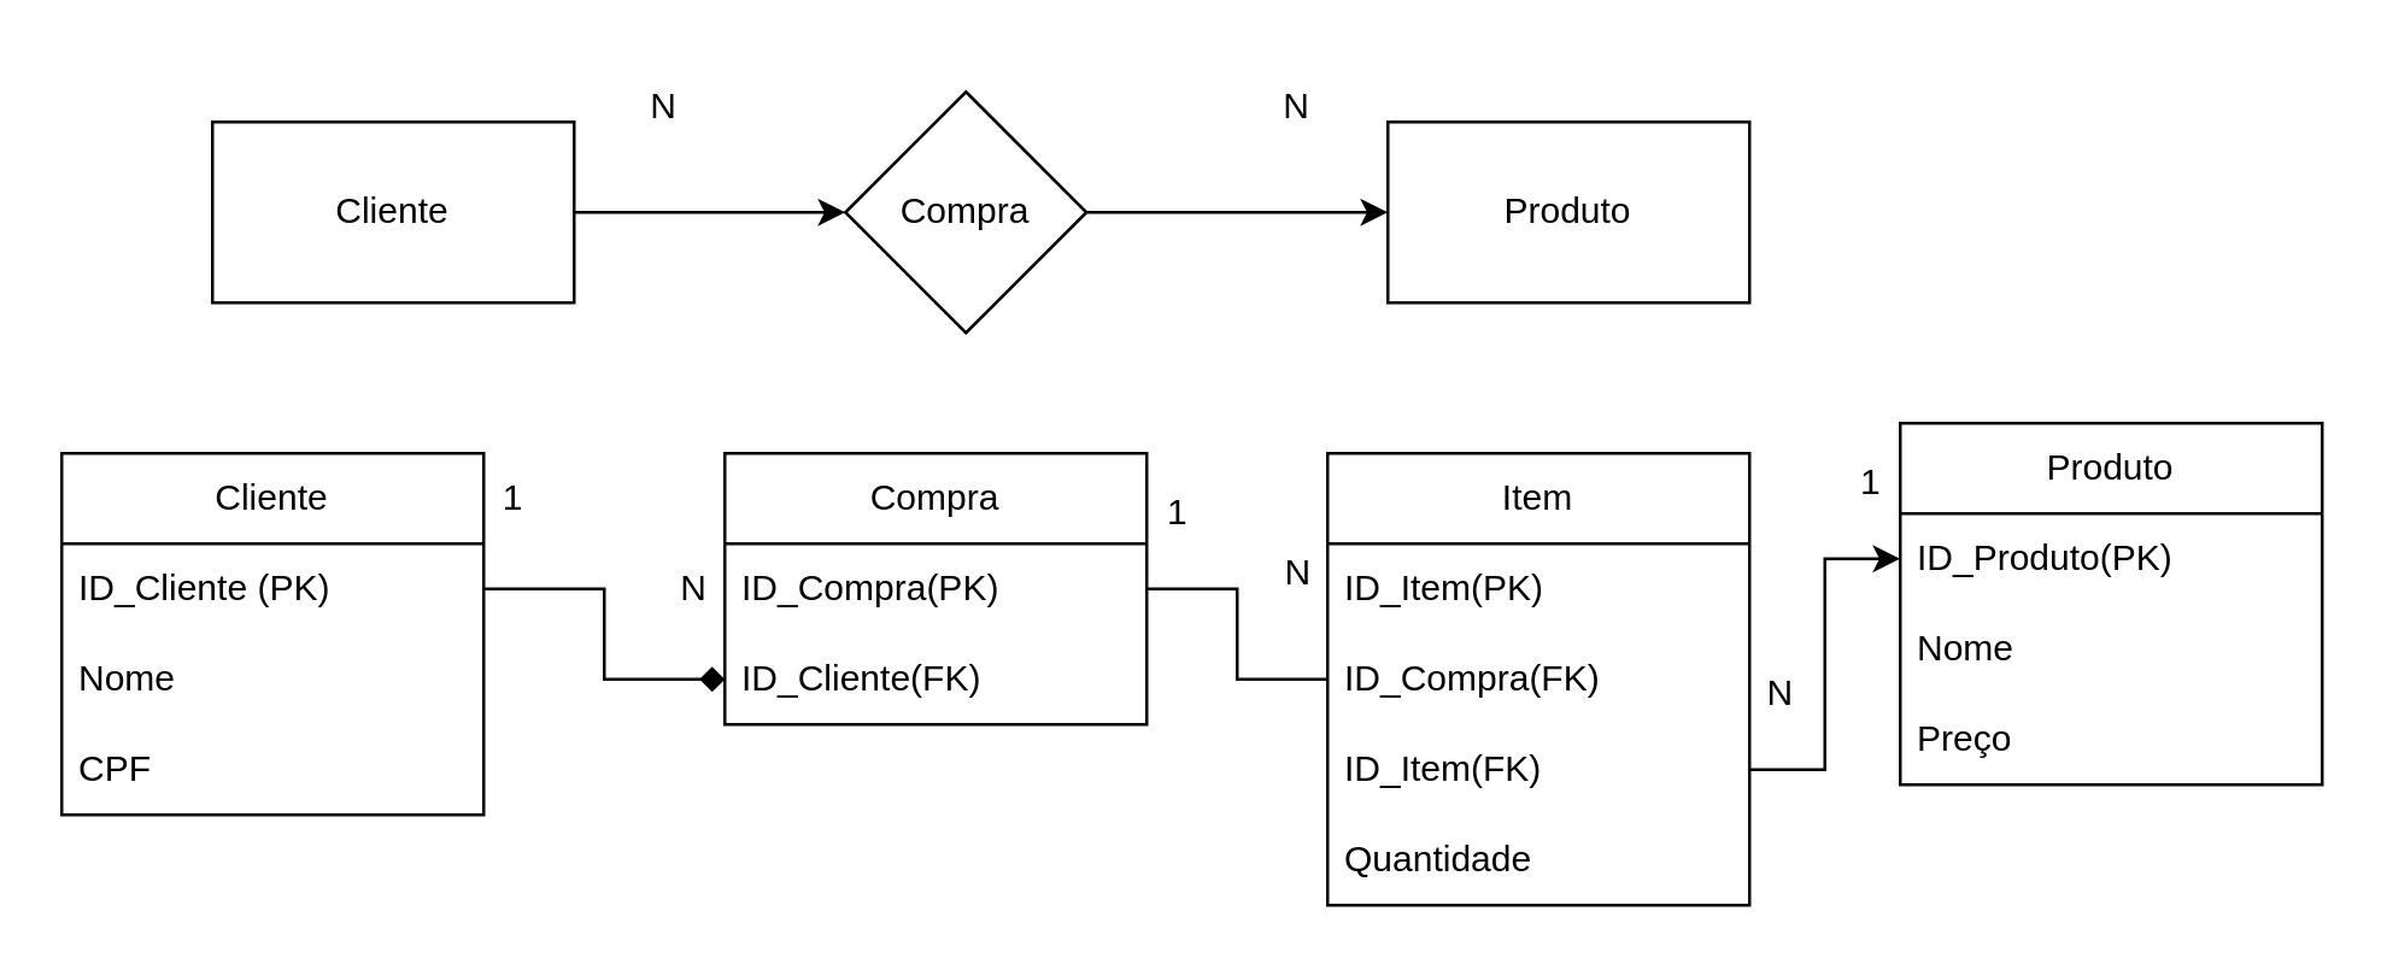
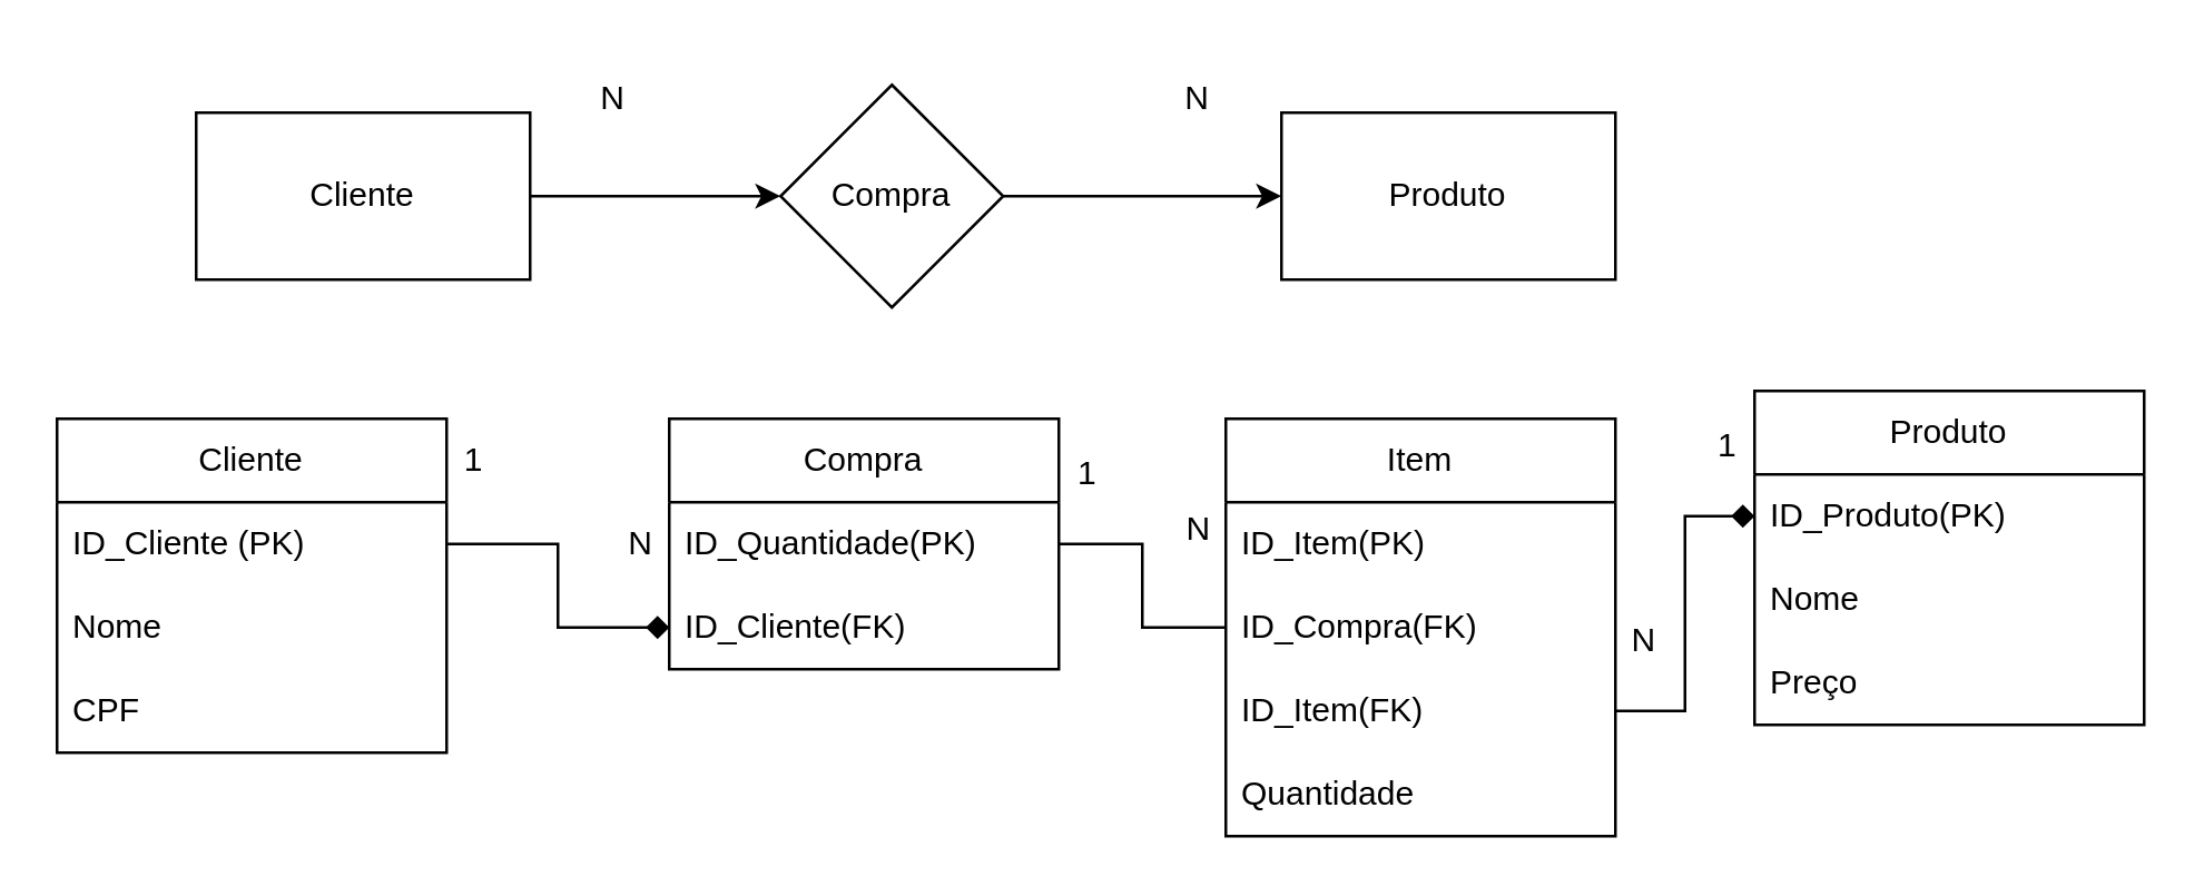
- <mxCell id="29" style="edgeStyle=orthogonalEdgeStyle;rounded=0;orthogonalLoop=1;jettySize=auto;html=1;exitX=1;exitY=0.5;exitDx=0;exitDy=0;" edge="1" parent="1" source="26" target="17"><mxGeometry relative="1" as="geometry" /></mxCell>
+ <mxCell id="29" style="edgeStyle=orthogonalEdgeStyle;rounded=0;orthogonalLoop=1;jettySize=auto;html=1;exitX=1;exitY=0.5;exitDx=0;exitDy=0;endArrow=diamond;" edge="1" parent="1" source="26" target="17"><mxGeometry relative="1" as="geometry" /></mxCell>
- <mxCell id="14" value="ID_Compra(PK)" style="text;strokeColor=none;fillColor=none;align=left;verticalAlign=middle;spacingLeft=4;spacingRight=4;overflow=hidden;points=[[0,0.5],[1,0.5]];portConstraint=eastwest;rotatable=0;whiteSpace=wrap;html=1;" vertex="1" parent="13"><mxGeometry y="30" width="140" height="30" as="geometry" /></mxCell>
+ <mxCell id="14" value="ID_Quantidade(PK)" style="text;strokeColor=none;fillColor=none;align=left;verticalAlign=middle;spacingLeft=4;spacingRight=4;overflow=hidden;points=[[0,0.5],[1,0.5]];portConstraint=eastwest;rotatable=0;whiteSpace=wrap;html=1;" vertex="1" parent="13"><mxGeometry y="30" width="140" height="30" as="geometry" /></mxCell>
